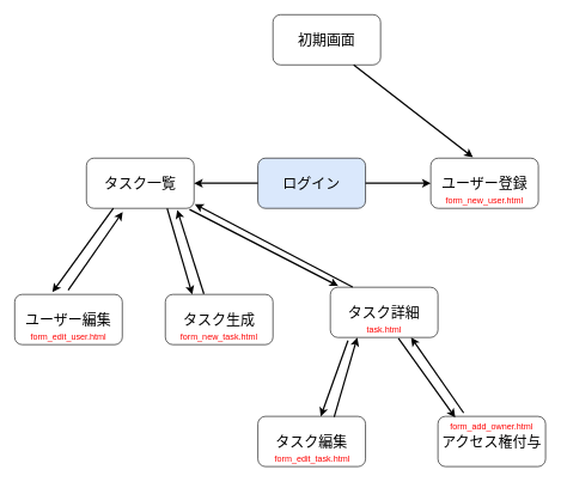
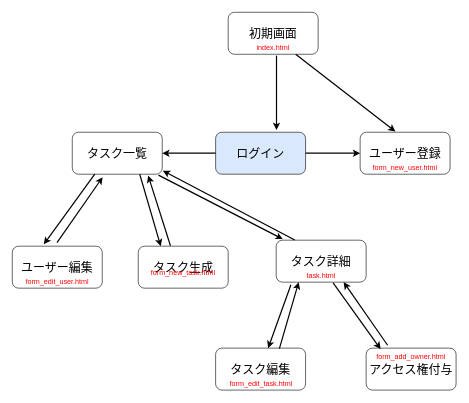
+ <mxCell id="25" value="index.html" style="text;html=1;align=center;verticalAlign=middle;whiteSpace=wrap;rounded=0;fontColor=#FF0000;" vertex="1" parent="1"><mxGeometry x="390" y="70" width="130" height="20" as="geometry" /></mxCell>
+ <mxCell id="11" value="" style="endArrow=classic;html=1;rounded=0;exitX=0.537;exitY=1.032;exitDx=0;exitDy=0;exitPerimeter=0;entryX=0.677;entryY=-0.051;entryDx=0;entryDy=0;entryPerimeter=0;strokeWidth=2;" edge="1" parent="1" source="2" target="3"><mxGeometry width="50" height="50" relative="1" as="geometry"><mxPoint x="500" y="320" as="sourcePoint" /><mxPoint x="550" y="270" as="targetPoint" /></mxGeometry></mxCell>
- <mxCell id="28" value="form_new_task.html" style="text;html=1;align=center;verticalAlign=middle;whiteSpace=wrap;rounded=0;fontColor=#FF0000;" vertex="1" parent="1"><mxGeometry x="240" y="460" width="130" height="20" as="geometry" /></mxCell>
+ <mxCell id="28" value="form_new_task.html" style="text;html=1;align=center;verticalAlign=middle;whiteSpace=wrap;rounded=0;fontColor=#FF0000;" vertex="1" parent="1"><mxGeometry x="240" y="445" width="130" height="20" as="geometry" /></mxCell>
